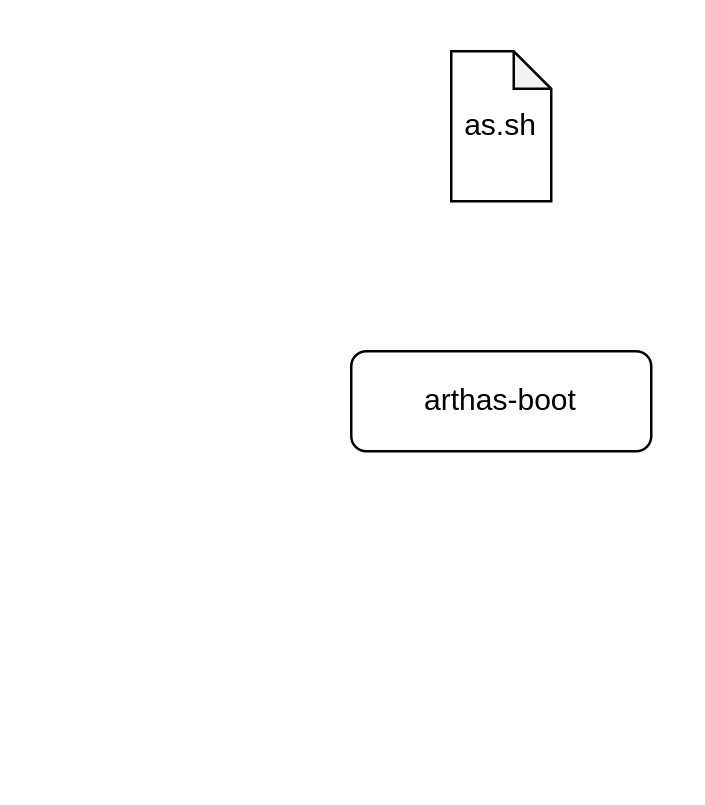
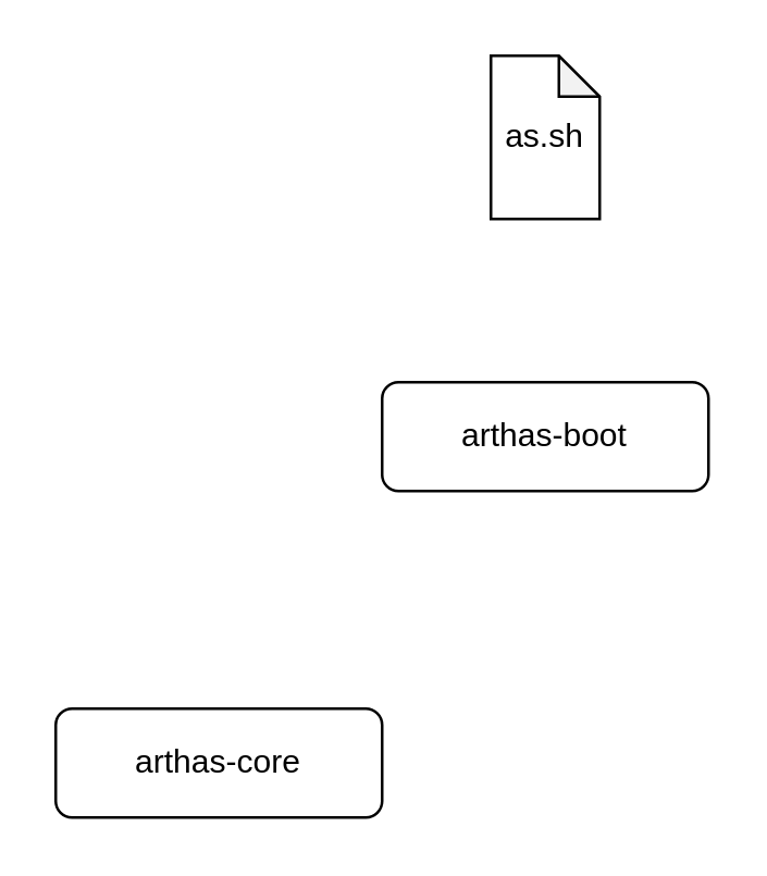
+ <mxCell id="4" value="arthas-core" style="rounded=1;whiteSpace=wrap;html=1;fillColor=none;" vertex="1" parent="1"><mxGeometry x="20" y="260" width="120" height="40" as="geometry" /></mxCell>
